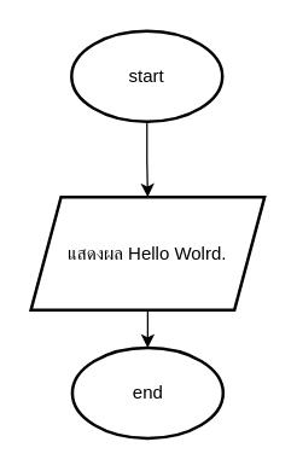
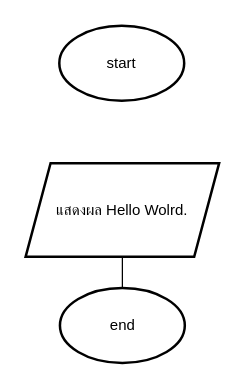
- <mxCell id="2" value="" style="edgeStyle=orthogonalEdgeStyle;rounded=0;orthogonalLoop=1;jettySize=auto;html=1;" edge="1" parent="1" source="3" target="5"><mxGeometry relative="1" as="geometry" /></mxCell>
- <mxCell id="4" value="" style="edgeStyle=orthogonalEdgeStyle;rounded=0;orthogonalLoop=1;jettySize=auto;html=1;" edge="1" parent="1" source="5" target="6"><mxGeometry relative="1" as="geometry" /></mxCell>
+ <mxCell id="4" value="" style="edgeStyle=orthogonalEdgeStyle;rounded=0;orthogonalLoop=1;jettySize=auto;html=1;endArrow=none;" edge="1" parent="1" source="5" target="6"><mxGeometry relative="1" as="geometry" /></mxCell>
